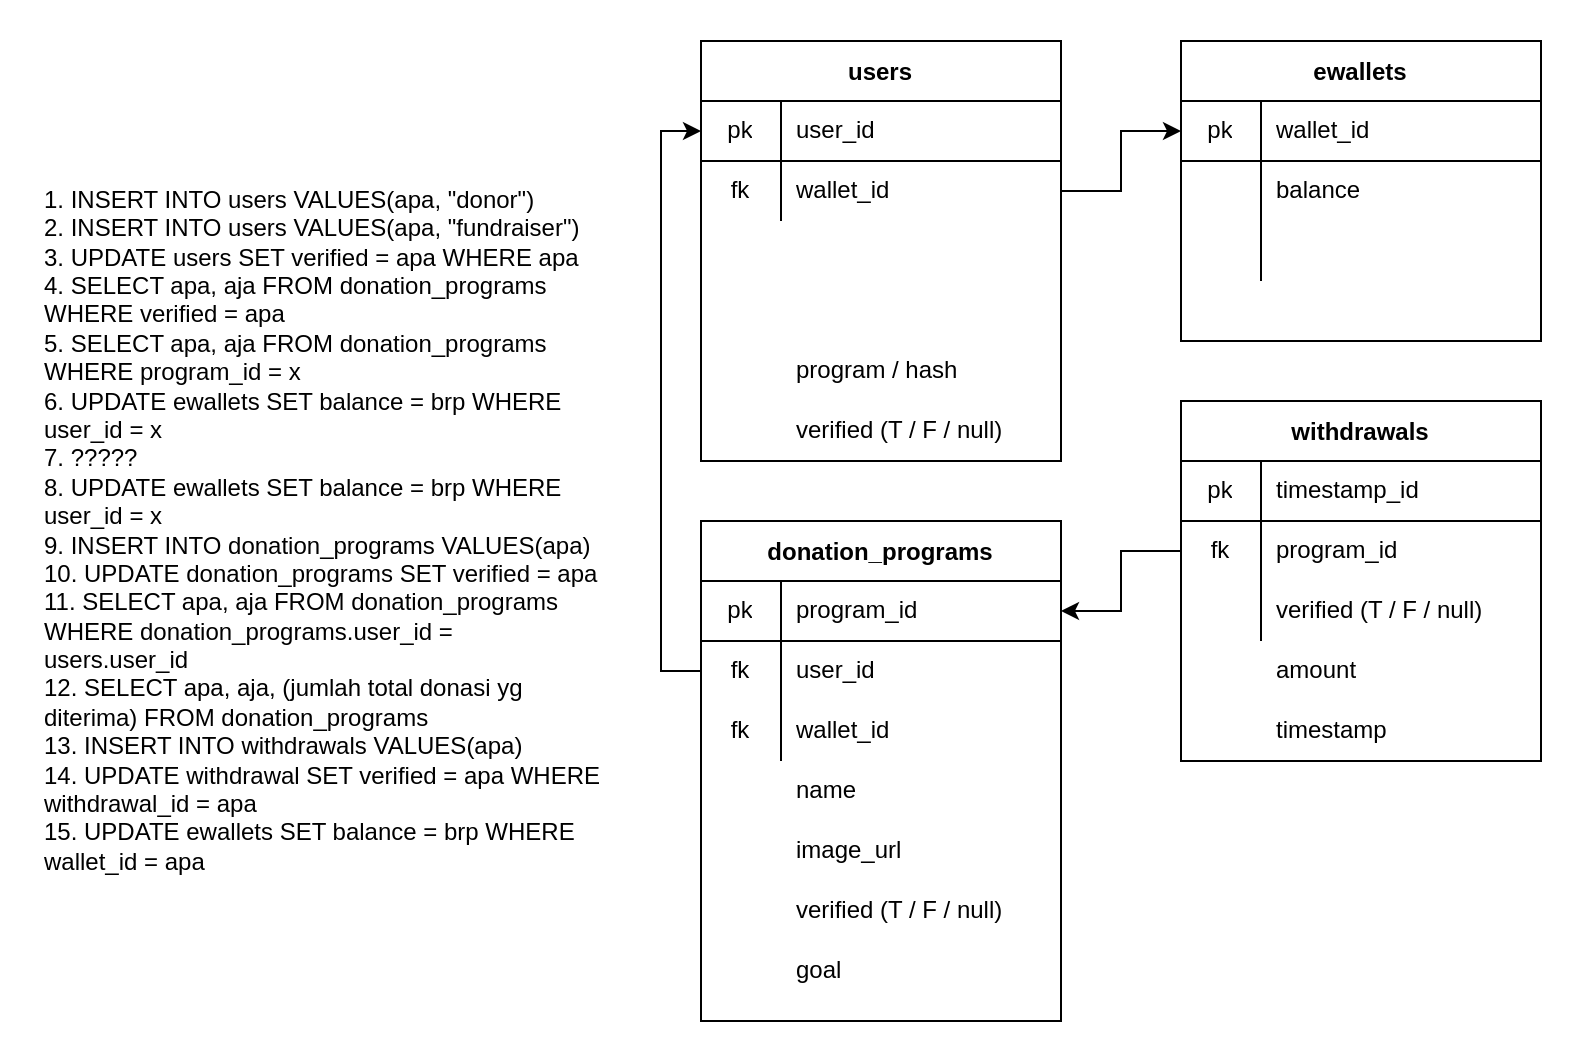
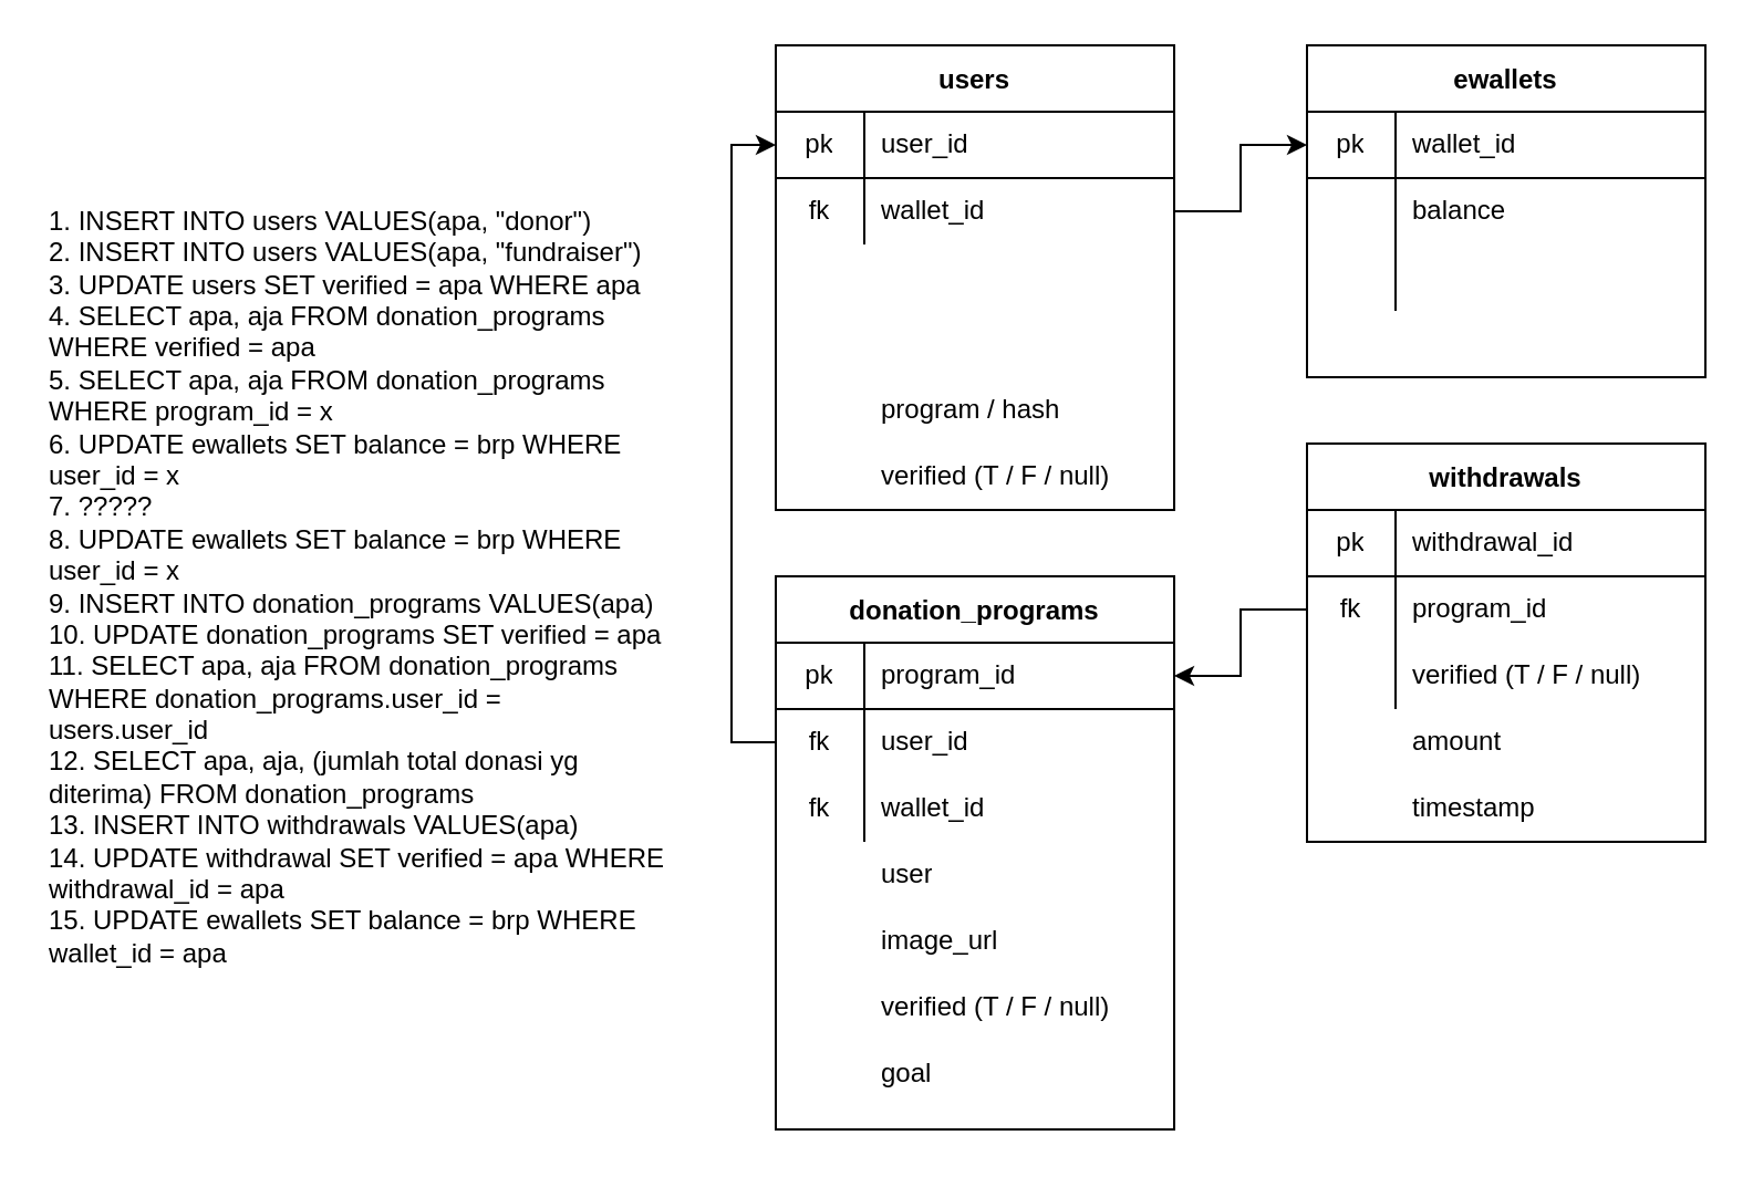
- <mxCell id="39" value="timestamp_id" style="shape=partialRectangle;html=1;whiteSpace=wrap;connectable=0;fillColor=none;top=0;left=0;bottom=0;right=0;align=left;spacingLeft=6;overflow=hidden;pointerEvents=1;" vertex="1" parent="37"><mxGeometry x="40" width="140" height="30" as="geometry" /></mxCell>
+ <mxCell id="39" value="withdrawal_id" style="shape=partialRectangle;html=1;whiteSpace=wrap;connectable=0;fillColor=none;top=0;left=0;bottom=0;right=0;align=left;spacingLeft=6;overflow=hidden;pointerEvents=1;" vertex="1" parent="37"><mxGeometry x="40" width="140" height="30" as="geometry" /></mxCell>
- <mxCell id="35" value="name" style="shape=partialRectangle;html=1;whiteSpace=wrap;connectable=0;fillColor=none;top=0;left=0;bottom=0;right=0;align=left;spacingLeft=6;overflow=hidden;pointerEvents=1;" vertex="1" parent="1"><mxGeometry x="390" y="380" width="140" height="30" as="geometry" /></mxCell>
+ <mxCell id="35" value="user" style="shape=partialRectangle;html=1;whiteSpace=wrap;connectable=0;fillColor=none;top=0;left=0;bottom=0;right=0;align=left;spacingLeft=6;overflow=hidden;pointerEvents=1;" vertex="1" parent="1"><mxGeometry x="390" y="380" width="140" height="30" as="geometry" /></mxCell>
